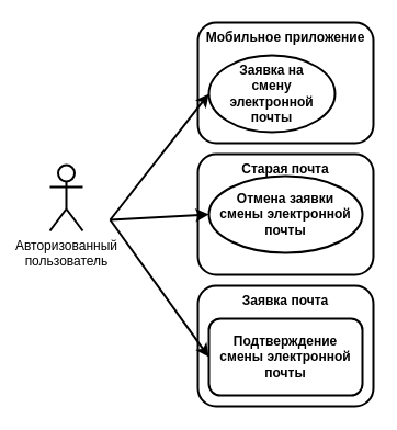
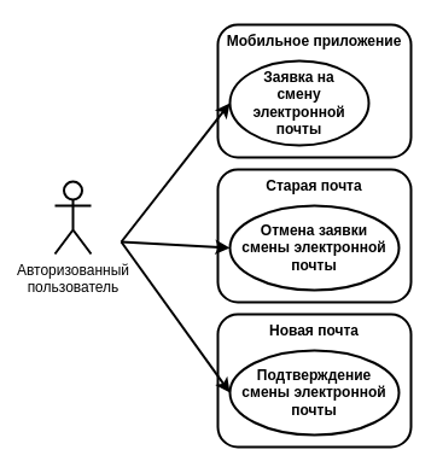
- <mxCell id="8" value="Отмена заявки&lt;br&gt;смены электронной почты" style="ellipse;whiteSpace=wrap;html=1;strokeWidth=2;fontStyle=1" parent="1" vertex="1"><mxGeometry x="190" y="160" width="140" height="70" as="geometry" /></mxCell>
+ <mxCell id="8" value="Отмена заявки&lt;br&gt;смены электронной почты" style="ellipse;whiteSpace=wrap;html=1;strokeWidth=2;fontStyle=1" parent="1" vertex="1"><mxGeometry x="190" y="170" width="140" height="70" as="geometry" /></mxCell>
- <mxCell id="3" value="Заявка почта" style="html=1;whiteSpace=wrap;rounded=1;verticalAlign=top;fontStyle=1;strokeWidth=2;" parent="1" vertex="1"><mxGeometry x="180" y="260" width="160" height="110" as="geometry" /></mxCell>
+ <mxCell id="3" value="Новая почта" style="html=1;whiteSpace=wrap;rounded=1;verticalAlign=top;fontStyle=1;strokeWidth=2;" parent="1" vertex="1"><mxGeometry x="180" y="260" width="160" height="110" as="geometry" /></mxCell>
- <mxCell id="9" value="Подтверждение&lt;br&gt;смены электронной почты" style="whiteSpace=wrap;html=1;strokeWidth=2;fontStyle=1;rounded=1;" parent="1" vertex="1"><mxGeometry x="190" y="290" width="140" height="70" as="geometry" /></mxCell>
+ <mxCell id="9" value="Подтверждение&lt;br&gt;смены электронной почты" style="ellipse;whiteSpace=wrap;html=1;strokeWidth=2;fontStyle=1" parent="1" vertex="1"><mxGeometry x="190" y="290" width="140" height="70" as="geometry" /></mxCell>
